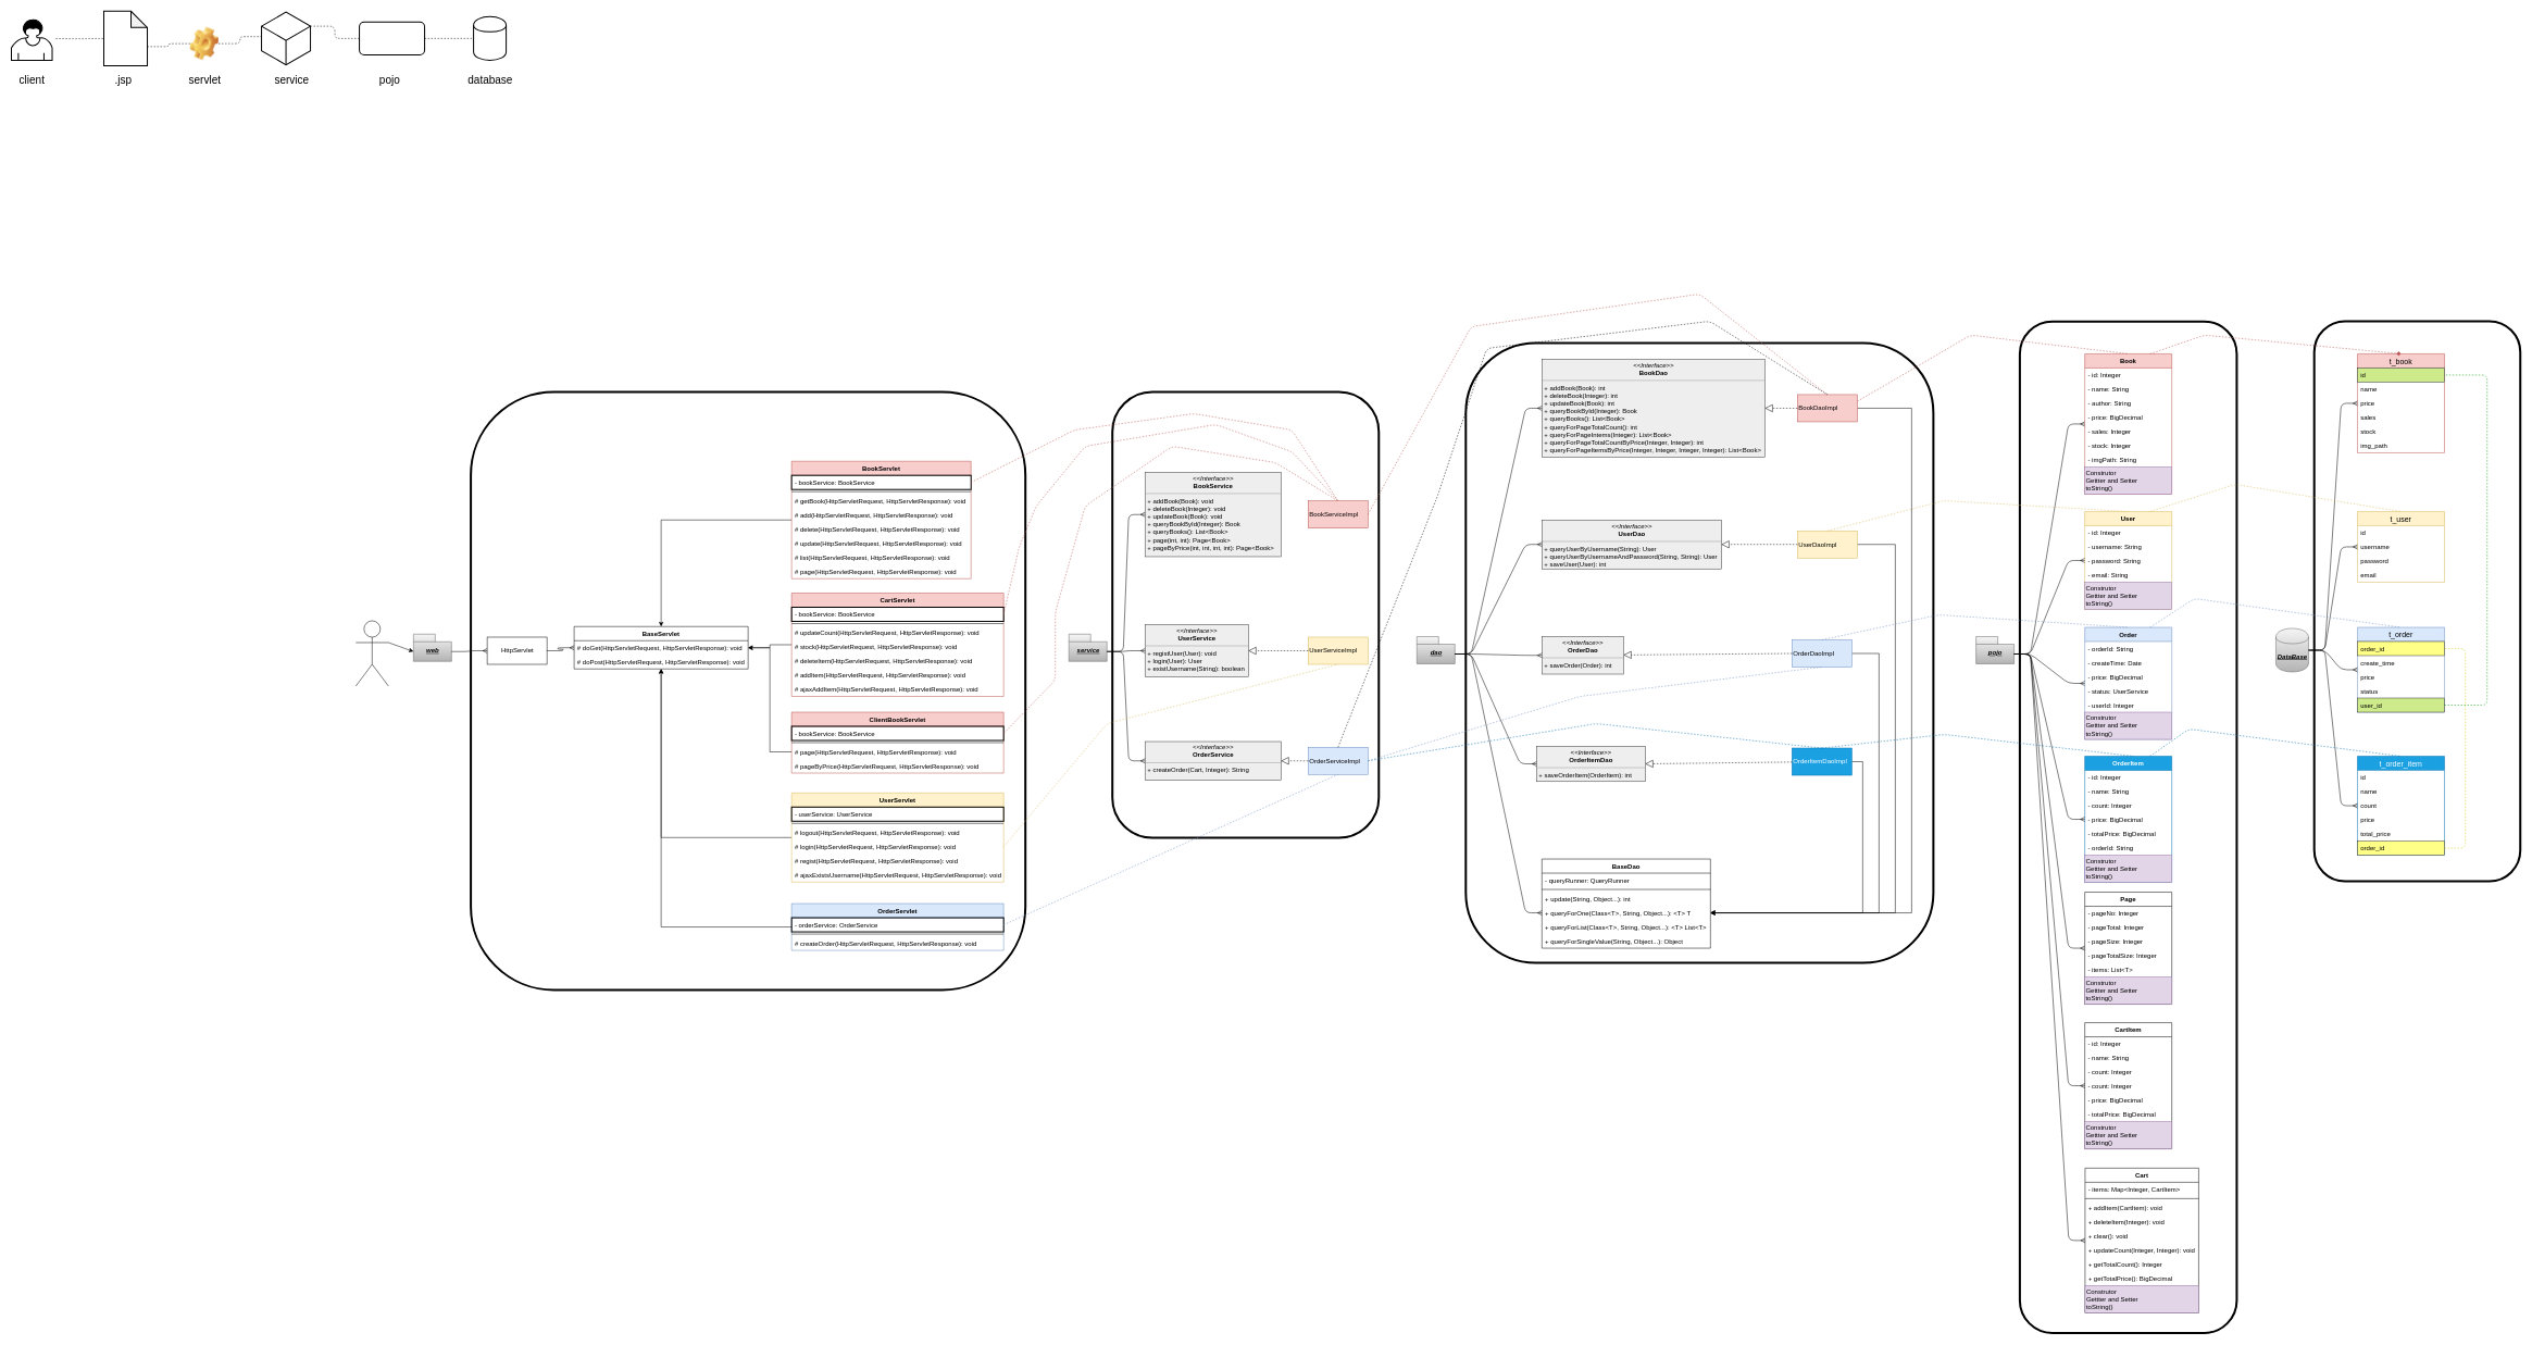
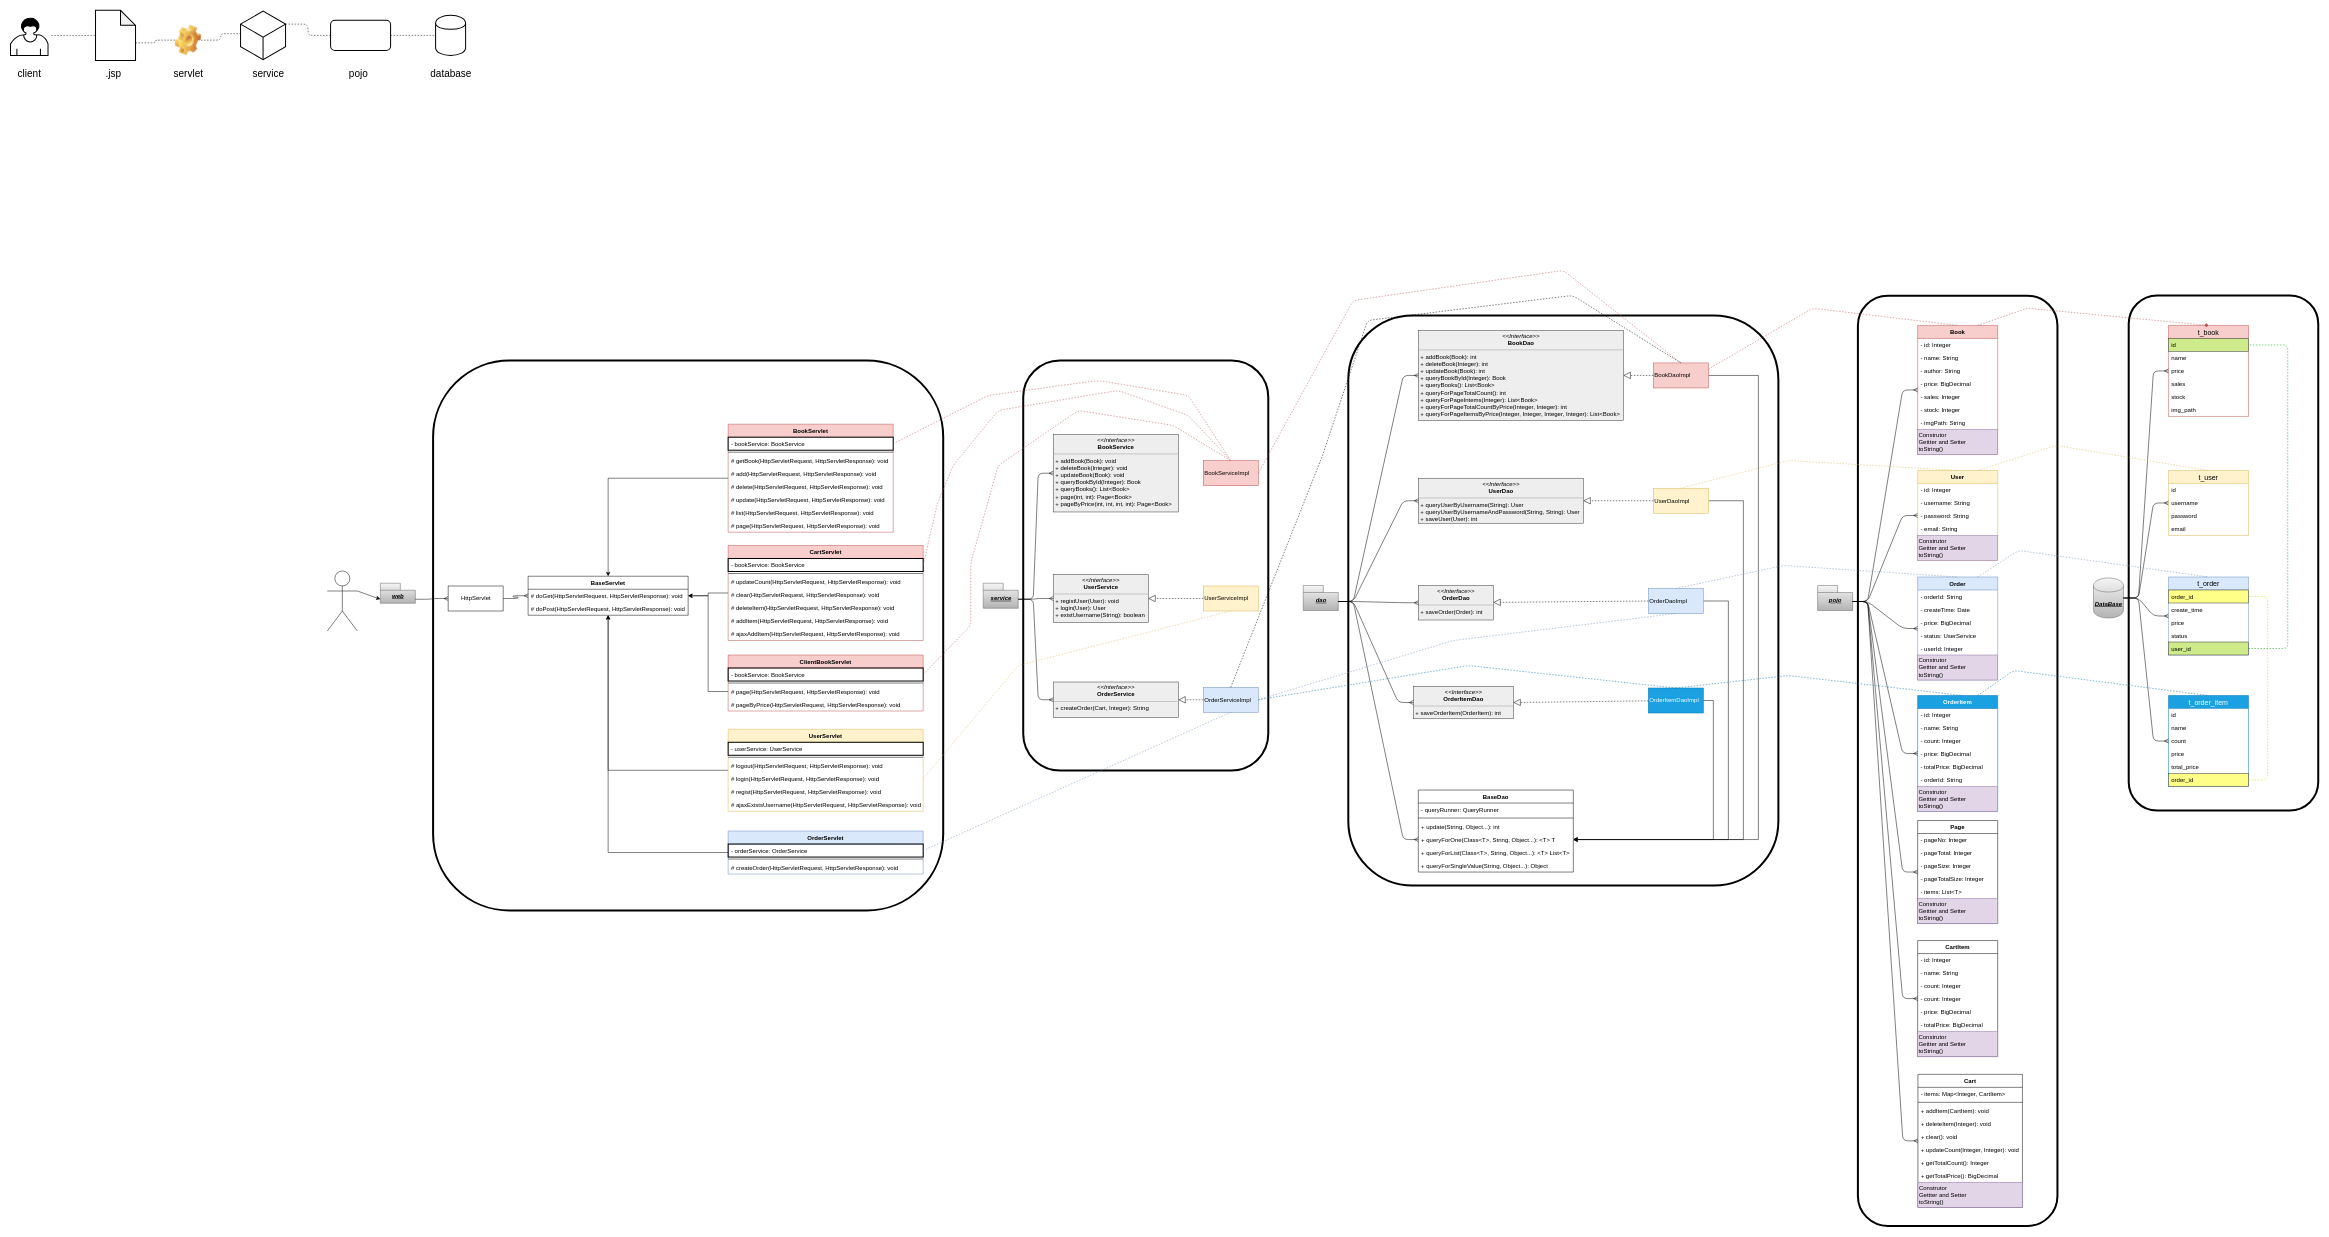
- <mxCell id="174" value="# stock(HttpServletRequest, HttpServletResponse): void" style="text;strokeColor=none;fillColor=none;align=left;verticalAlign=top;spacingLeft=4;spacingRight=4;overflow=hidden;rotatable=0;points=[[0,0.5],[1,0.5]];portConstraint=eastwest;" vertex="1" parent="170"><mxGeometry y="86" width="390" height="26" as="geometry" /></mxCell>
+ <mxCell id="174" value="# clear(HttpServletRequest, HttpServletResponse): void" style="text;strokeColor=none;fillColor=none;align=left;verticalAlign=top;spacingLeft=4;spacingRight=4;overflow=hidden;rotatable=0;points=[[0,0.5],[1,0.5]];portConstraint=eastwest;" vertex="1" parent="170"><mxGeometry y="86" width="390" height="26" as="geometry" /></mxCell>
- <mxCell id="142" value="web" style="shape=folder;fontStyle=7;spacingTop=10;tabWidth=40;tabHeight=14;tabPosition=left;html=1;fillColor=#f5f5f5;strokeColor=#666666;gradientColor=#b3b3b3;" vertex="1" parent="1"><mxGeometry x="760" y="1165.5" width="70" height="50" as="geometry" /></mxCell>
+ <mxCell id="142" value="web" style="shape=folder;fontStyle=7;spacingTop=10;tabWidth=40;tabHeight=14;tabPosition=left;html=1;fillColor=#f5f5f5;strokeColor=#666666;gradientColor=#b3b3b3;" vertex="1" parent="1"><mxGeometry x="760" y="1165.5" width="70" height="40" as="geometry" /></mxCell>
